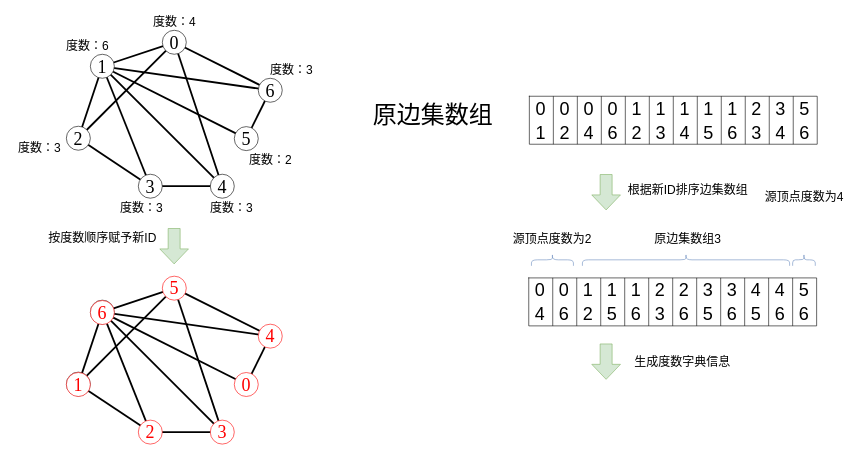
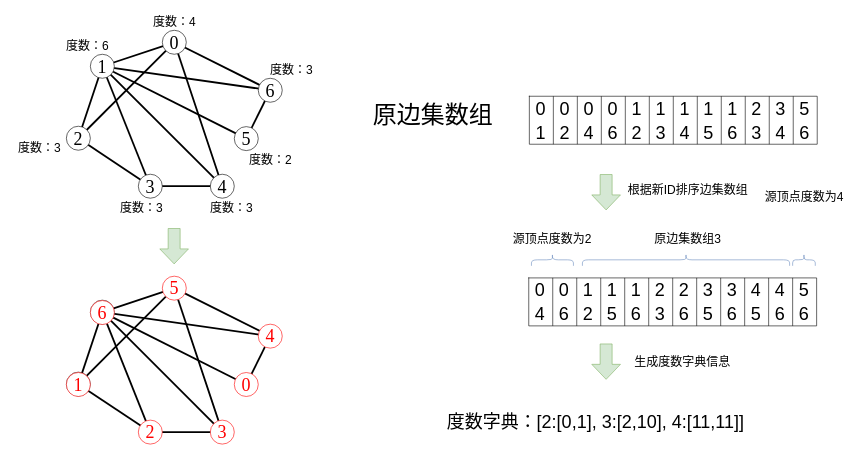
- <mxCell id="92" value="按度数顺序赋予新ID" style="text;html=1;resizable=0;autosize=1;align=center;verticalAlign=middle;points=[];rounded=0;fontSize=20;" parent="1" vertex="1"><mxGeometry x="70" y="380" width="200" height="30" as="geometry" /></mxCell>
+ <mxCell id="142" value="&lt;font style=&quot;font-size: 30px&quot;&gt;度数字典：[2:[0,1], 3:[2,10], 4:[11,11]]&lt;/font&gt;" style="text;html=1;resizable=0;autosize=1;align=center;verticalAlign=middle;points=[];fillColor=none;strokeColor=none;rounded=0;fontSize=30;fontColor=#000000;" parent="1" vertex="1"><mxGeometry x="737" y="682.5" width="510" height="40" as="geometry" /></mxCell>
